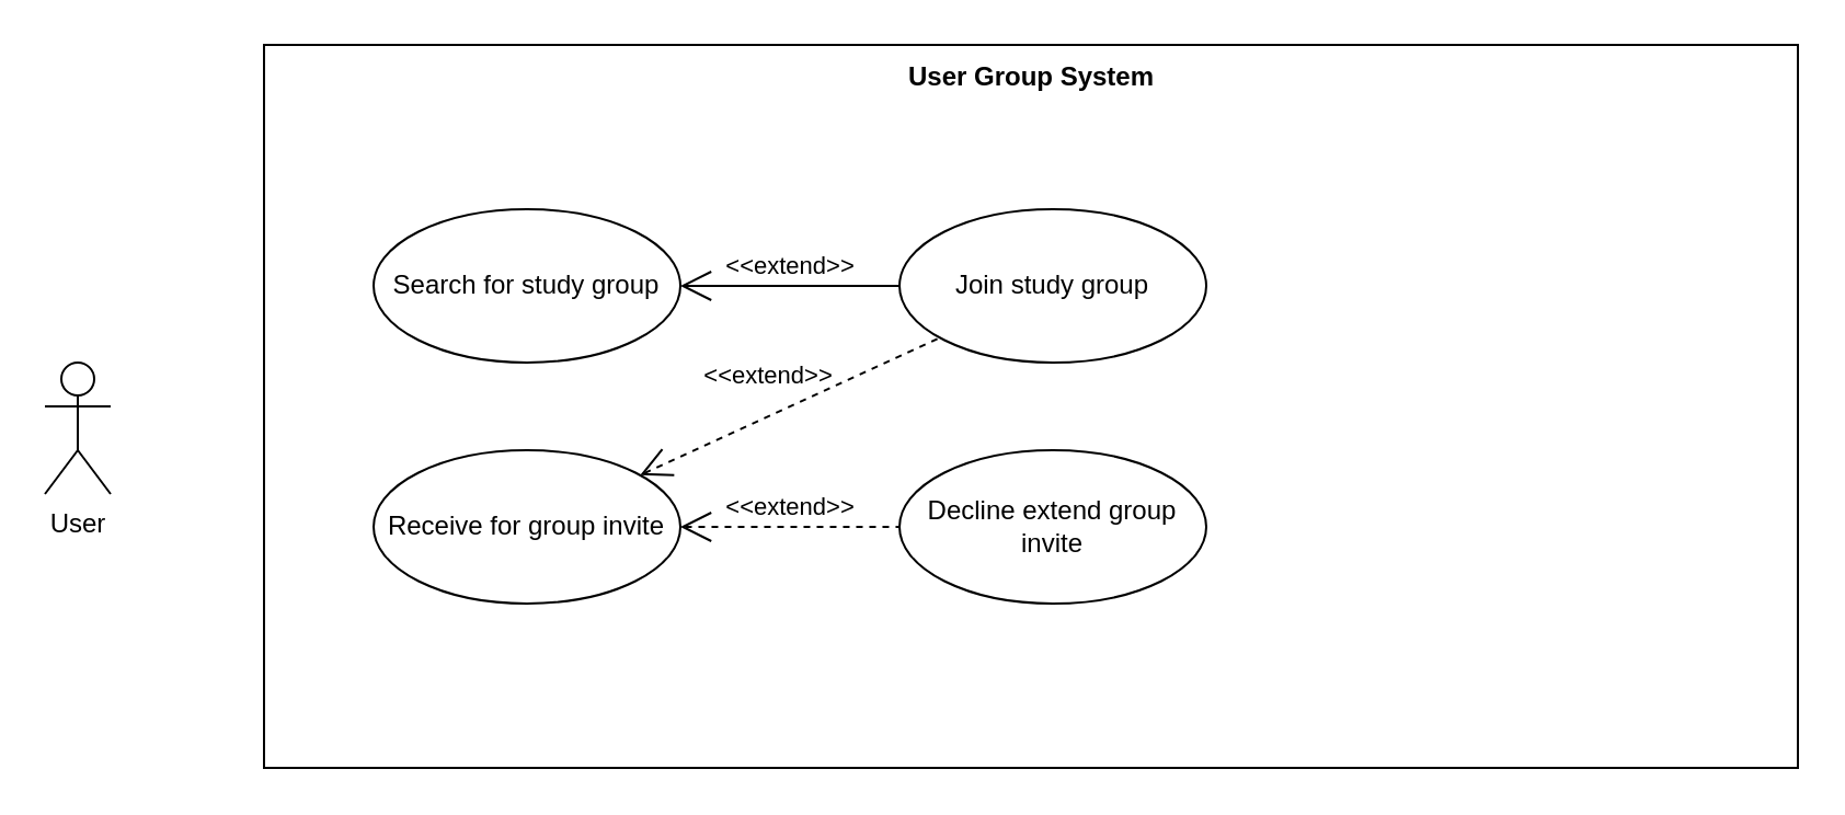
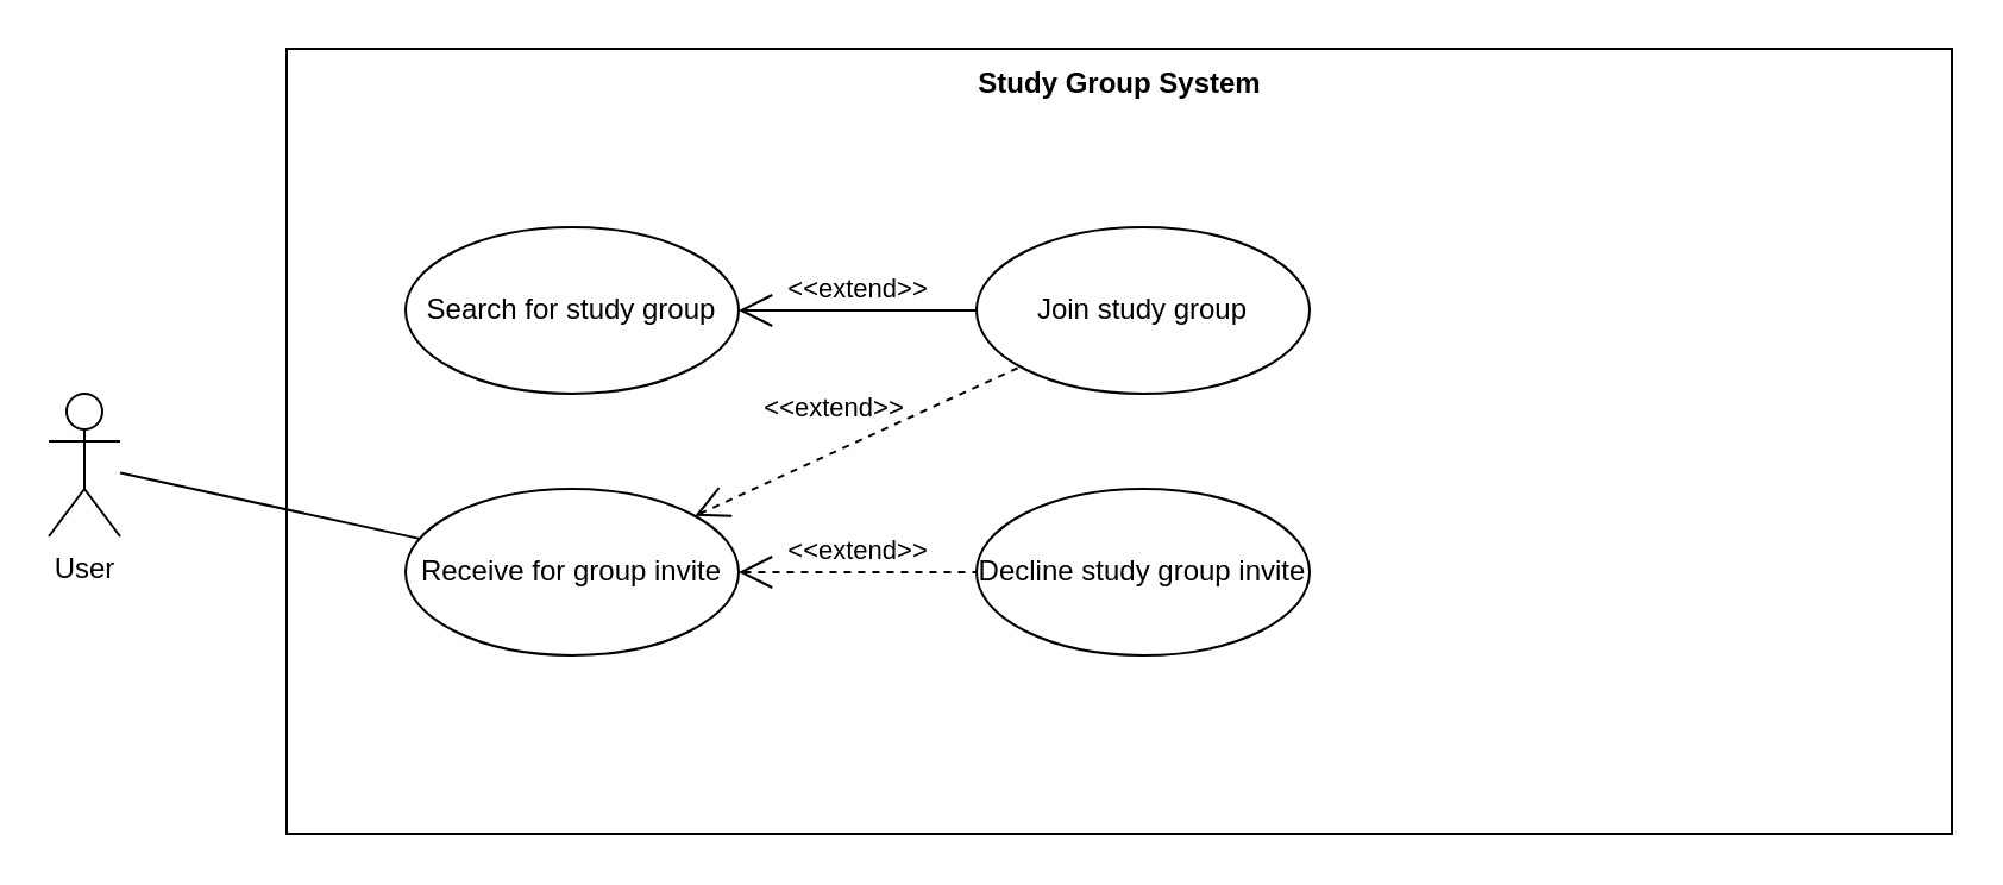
- <mxCell id="4" value="User Group System" style="text;html=1;align=center;verticalAlign=middle;resizable=0;points=[];autosize=1;strokeColor=none;fillColor=none;fontStyle=1" parent="2" vertex="1"><mxGeometry x="285" width="130" height="30" as="geometry" /></mxCell>
+ <mxCell id="4" value="Study Group System" style="text;html=1;align=center;verticalAlign=middle;resizable=0;points=[];autosize=1;strokeColor=none;fillColor=none;fontStyle=1" parent="2" vertex="1"><mxGeometry x="285" width="130" height="30" as="geometry" /></mxCell>
+ <mxCell id="6" value="" style="edgeStyle=none;html=1;endArrow=none;verticalAlign=bottom;rounded=0;" parent="1" source="5" target="11" edge="1"><mxGeometry width="160" relative="1" as="geometry"><mxPoint x="1155" y="315" as="sourcePoint" /><mxPoint x="1315" y="315" as="targetPoint" /></mxGeometry></mxCell>
- <mxCell id="12" value="Decline extend group invite" style="ellipse;whiteSpace=wrap;html=1;" parent="7" vertex="1"><mxGeometry x="240" y="110" width="140" height="70" as="geometry" /></mxCell>
+ <mxCell id="12" value="Decline study group invite" style="ellipse;whiteSpace=wrap;html=1;" parent="7" vertex="1"><mxGeometry x="240" y="110" width="140" height="70" as="geometry" /></mxCell>
